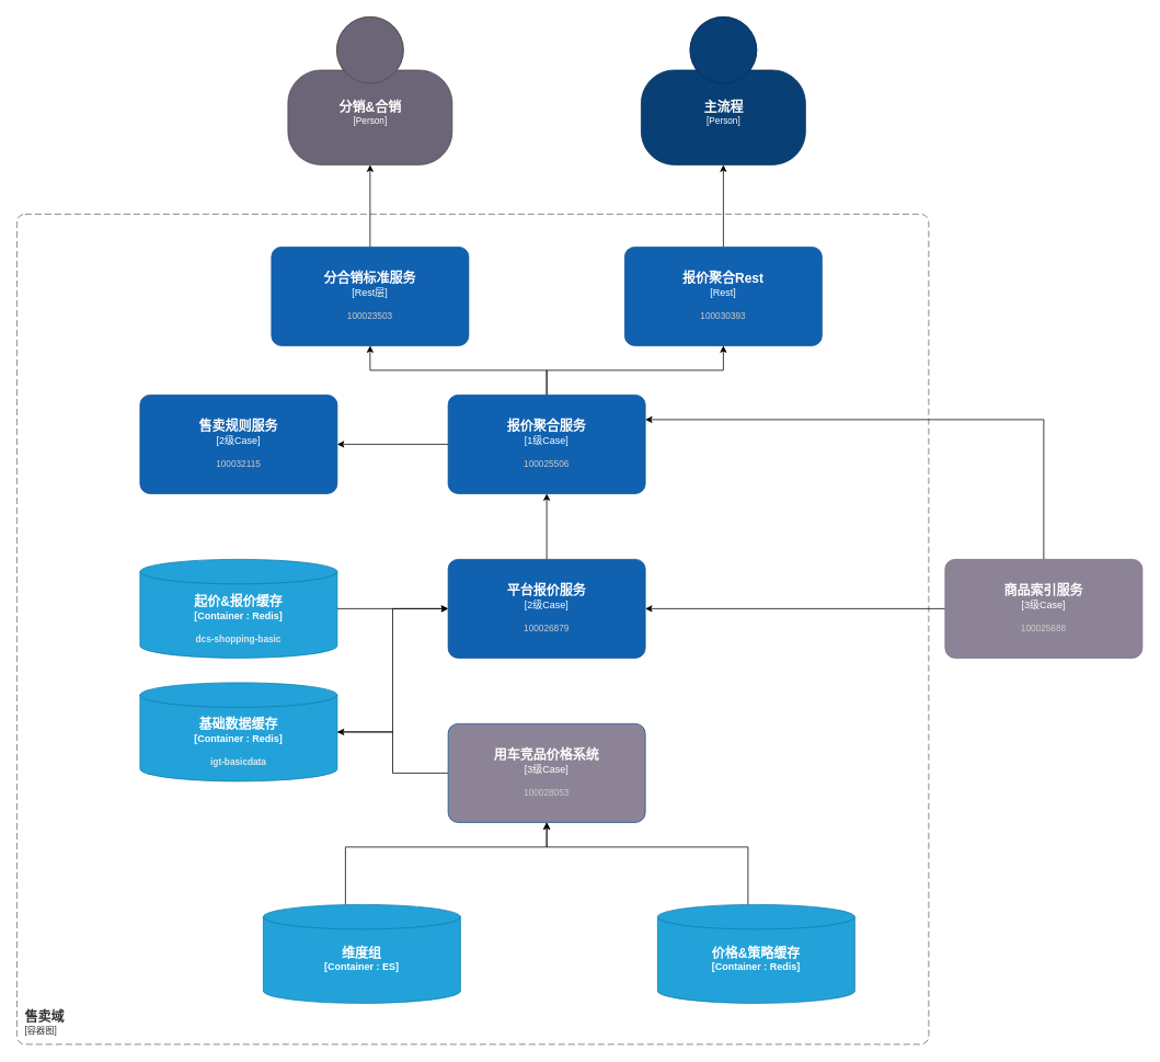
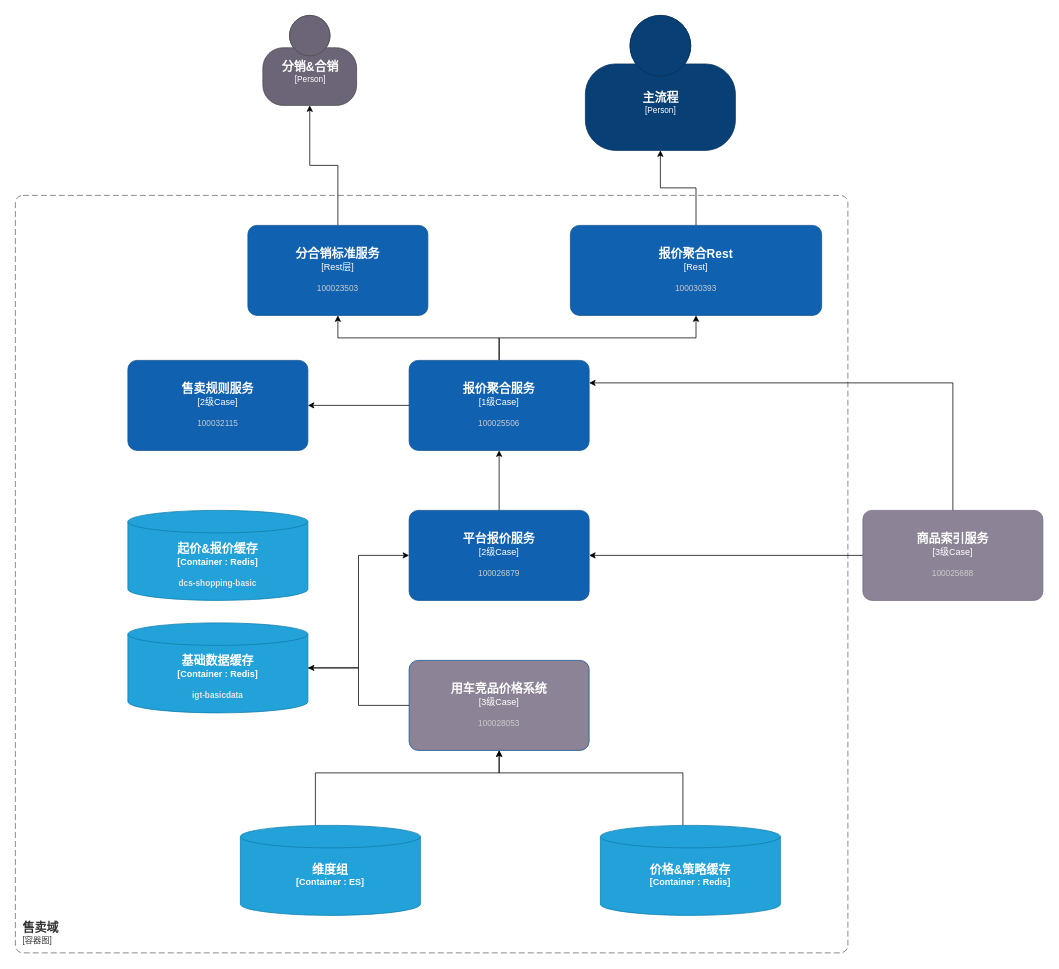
- <mxCell id="11" value="&lt;font style=&quot;font-size: 16px&quot;&gt;&lt;b&gt;分销&amp;合销&lt;/b&gt;&lt;/font&gt;&lt;div&gt;[Person]&lt;/div&gt;&lt;br&gt;&lt;div&gt;&lt;font style=&quot;font-size: 11px&quot;&gt;&lt;font color=&quot;#cccccc&quot;&gt;&lt;/font&gt;&lt;/div&gt;" style="html=1;fontSize=11;dashed=0;whitespace=wrap;fillColor=#6C6477;strokeColor=#4D4D4D;fontColor=#ffffff;shape=mxgraph.c4.person2;align=center;metaEdit=1;points=[[0.5,0,0],[1,0.5,0],[1,0.75,0],[0.75,1,0],[0.5,1,0],[0.25,1,0],[0,0.75,0],[0,0.5,0]];resizable=0;" parent="1" vertex="1"><mxGeometry x="350" y="20" width="200" height="180" as="geometry" /></mxCell>
+ <mxCell id="11" value="&lt;font style=&quot;font-size: 16px&quot;&gt;&lt;b&gt;分销&amp;合销&lt;/b&gt;&lt;/font&gt;&lt;div&gt;[Person]&lt;/div&gt;&lt;br&gt;&lt;div&gt;&lt;font style=&quot;font-size: 11px&quot;&gt;&lt;font color=&quot;#cccccc&quot;&gt;&lt;/font&gt;&lt;/div&gt;" style="html=1;fontSize=11;dashed=0;whitespace=wrap;fillColor=#6C6477;strokeColor=#4D4D4D;fontColor=#ffffff;shape=mxgraph.c4.person2;align=center;metaEdit=1;points=[[0.5,0,0],[1,0.5,0],[1,0.75,0],[0.75,1,0],[0.5,1,0],[0.25,1,0],[0,0.75,0],[0,0.5,0]];resizable=0;" parent="1" vertex="1"><mxGeometry x="350" y="20" width="125" height="120" as="geometry" /></mxCell>
- <mxCell id="10" value="&lt;font style=&quot;font-size: 16px&quot;&gt;&lt;b&gt;报价聚合Rest&lt;/b&gt;&lt;/font&gt;&lt;div&gt;[Rest]&lt;/div&gt;&lt;br&gt;&lt;div&gt;&lt;font style=&quot;font-size: 11px&quot;&gt;&lt;font color=&quot;#cccccc&quot;&gt;100030393&lt;/font&gt;&lt;/div&gt;" style="rounded=1;whiteSpace=wrap;html=1;labelBackgroundColor=none;fillColor=#1061B0;fontColor=#ffffff;align=center;arcSize=10;strokeColor=#0D5091;metaEdit=1;resizable=0;points=[[0.25,0,0],[0.5,0,0],[0.75,0,0],[1,0.25,0],[1,0.5,0],[1,0.75,0],[0.75,1,0],[0.5,1,0],[0.25,1,0],[0,0.75,0],[0,0.5,0],[0,0.25,0]];" parent="1" vertex="1"><mxGeometry x="760" width="240" height="120" as="geometry" y="300" /></mxCell>
+ <mxCell id="10" value="&lt;font style=&quot;font-size: 16px&quot;&gt;&lt;b&gt;报价聚合Rest&lt;/b&gt;&lt;/font&gt;&lt;div&gt;[Rest]&lt;/div&gt;&lt;br&gt;&lt;div&gt;&lt;font style=&quot;font-size: 11px&quot;&gt;&lt;font color=&quot;#cccccc&quot;&gt;100030393&lt;/font&gt;&lt;/div&gt;" style="rounded=1;whiteSpace=wrap;html=1;labelBackgroundColor=none;fillColor=#1061B0;fontColor=#ffffff;align=center;arcSize=10;strokeColor=#0D5091;metaEdit=1;resizable=0;points=[[0.25,0,0],[0.5,0,0],[0.75,0,0],[1,0.25,0],[1,0.5,0],[1,0.75,0],[0.75,1,0],[0.5,1,0],[0.25,1,0],[0,0.75,0],[0,0.5,0],[0,0.25,0]];" parent="1" vertex="1"><mxGeometry x="760" y="300" width="335" height="120" as="geometry" /></mxCell>
- <mxCell id="20" style="edgeStyle=orthogonalEdgeStyle;rounded=0;orthogonalLoop=1;jettySize=auto;html=1;" parent="1" source="21" target="14" edge="1"><mxGeometry relative="1" as="geometry" /></mxCell>
